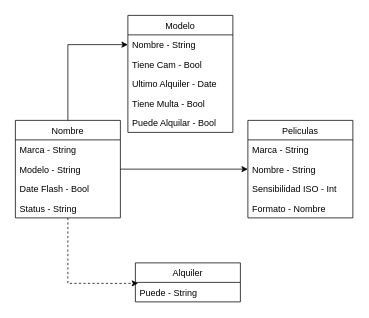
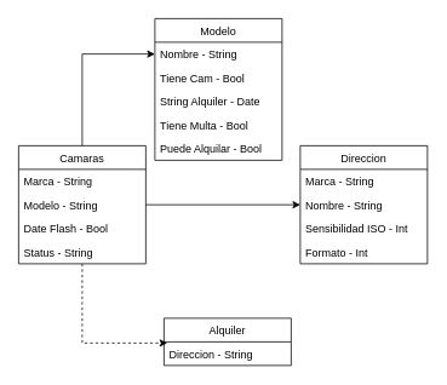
- <mxCell id="20" value="Ultimo Alquiler - Date" style="text;strokeColor=none;fillColor=none;align=left;verticalAlign=top;spacingLeft=4;spacingRight=4;overflow=hidden;rotatable=0;points=[[0,0.5],[1,0.5]];portConstraint=eastwest;" vertex="1" parent="17"><mxGeometry y="78" width="140" height="26" as="geometry" /></mxCell>
+ <mxCell id="20" value="String Alquiler - Date" style="text;strokeColor=none;fillColor=none;align=left;verticalAlign=top;spacingLeft=4;spacingRight=4;overflow=hidden;rotatable=0;points=[[0,0.5],[1,0.5]];portConstraint=eastwest;" vertex="1" parent="17"><mxGeometry y="78" width="140" height="26" as="geometry" /></mxCell>
- <mxCell id="11" value="Nombre" style="swimlane;fontStyle=0;childLayout=stackLayout;horizontal=1;startSize=26;fillColor=none;horizontalStack=0;resizeParent=1;resizeParentMax=0;resizeLast=0;collapsible=1;marginBottom=0;" vertex="1" parent="1"><mxGeometry x="20" y="160" width="140" height="130" as="geometry" /></mxCell>
+ <mxCell id="11" value="Camaras" style="swimlane;fontStyle=0;childLayout=stackLayout;horizontal=1;startSize=26;fillColor=none;horizontalStack=0;resizeParent=1;resizeParentMax=0;resizeLast=0;collapsible=1;marginBottom=0;" vertex="1" parent="1"><mxGeometry x="20" y="160" width="140" height="130" as="geometry" /></mxCell>
- <mxCell id="3" value="Peliculas" style="swimlane;fontStyle=0;childLayout=stackLayout;horizontal=1;startSize=26;fillColor=none;horizontalStack=0;resizeParent=1;resizeParentMax=0;resizeLast=0;collapsible=1;marginBottom=0;" vertex="1" parent="1"><mxGeometry x="330" y="160" width="140" height="130" as="geometry" /></mxCell>
+ <mxCell id="3" value="Direccion" style="swimlane;fontStyle=0;childLayout=stackLayout;horizontal=1;startSize=26;fillColor=none;horizontalStack=0;resizeParent=1;resizeParentMax=0;resizeLast=0;collapsible=1;marginBottom=0;" vertex="1" parent="1"><mxGeometry x="330" y="160" width="140" height="130" as="geometry" /></mxCell>
- <mxCell id="7" value="Formato - Nombre" style="text;strokeColor=none;fillColor=none;align=left;verticalAlign=top;spacingLeft=4;spacingRight=4;overflow=hidden;rotatable=0;points=[[0,0.5],[1,0.5]];portConstraint=eastwest;" vertex="1" parent="3"><mxGeometry y="104" width="140" height="26" as="geometry" /></mxCell>
+ <mxCell id="7" value="Formato - Int" style="text;strokeColor=none;fillColor=none;align=left;verticalAlign=top;spacingLeft=4;spacingRight=4;overflow=hidden;rotatable=0;points=[[0,0.5],[1,0.5]];portConstraint=eastwest;" vertex="1" parent="3"><mxGeometry y="104" width="140" height="26" as="geometry" /></mxCell>
- <mxCell id="9" value="Puede - String" style="text;strokeColor=none;fillColor=none;align=left;verticalAlign=top;spacingLeft=4;spacingRight=4;overflow=hidden;rotatable=0;points=[[0,0.5],[1,0.5]];portConstraint=eastwest;" vertex="1" parent="8"><mxGeometry y="26" width="140" height="26" as="geometry" /></mxCell>
+ <mxCell id="9" value="Direccion - String" style="text;strokeColor=none;fillColor=none;align=left;verticalAlign=top;spacingLeft=4;spacingRight=4;overflow=hidden;rotatable=0;points=[[0,0.5],[1,0.5]];portConstraint=eastwest;" vertex="1" parent="8"><mxGeometry y="26" width="140" height="26" as="geometry" /></mxCell>
